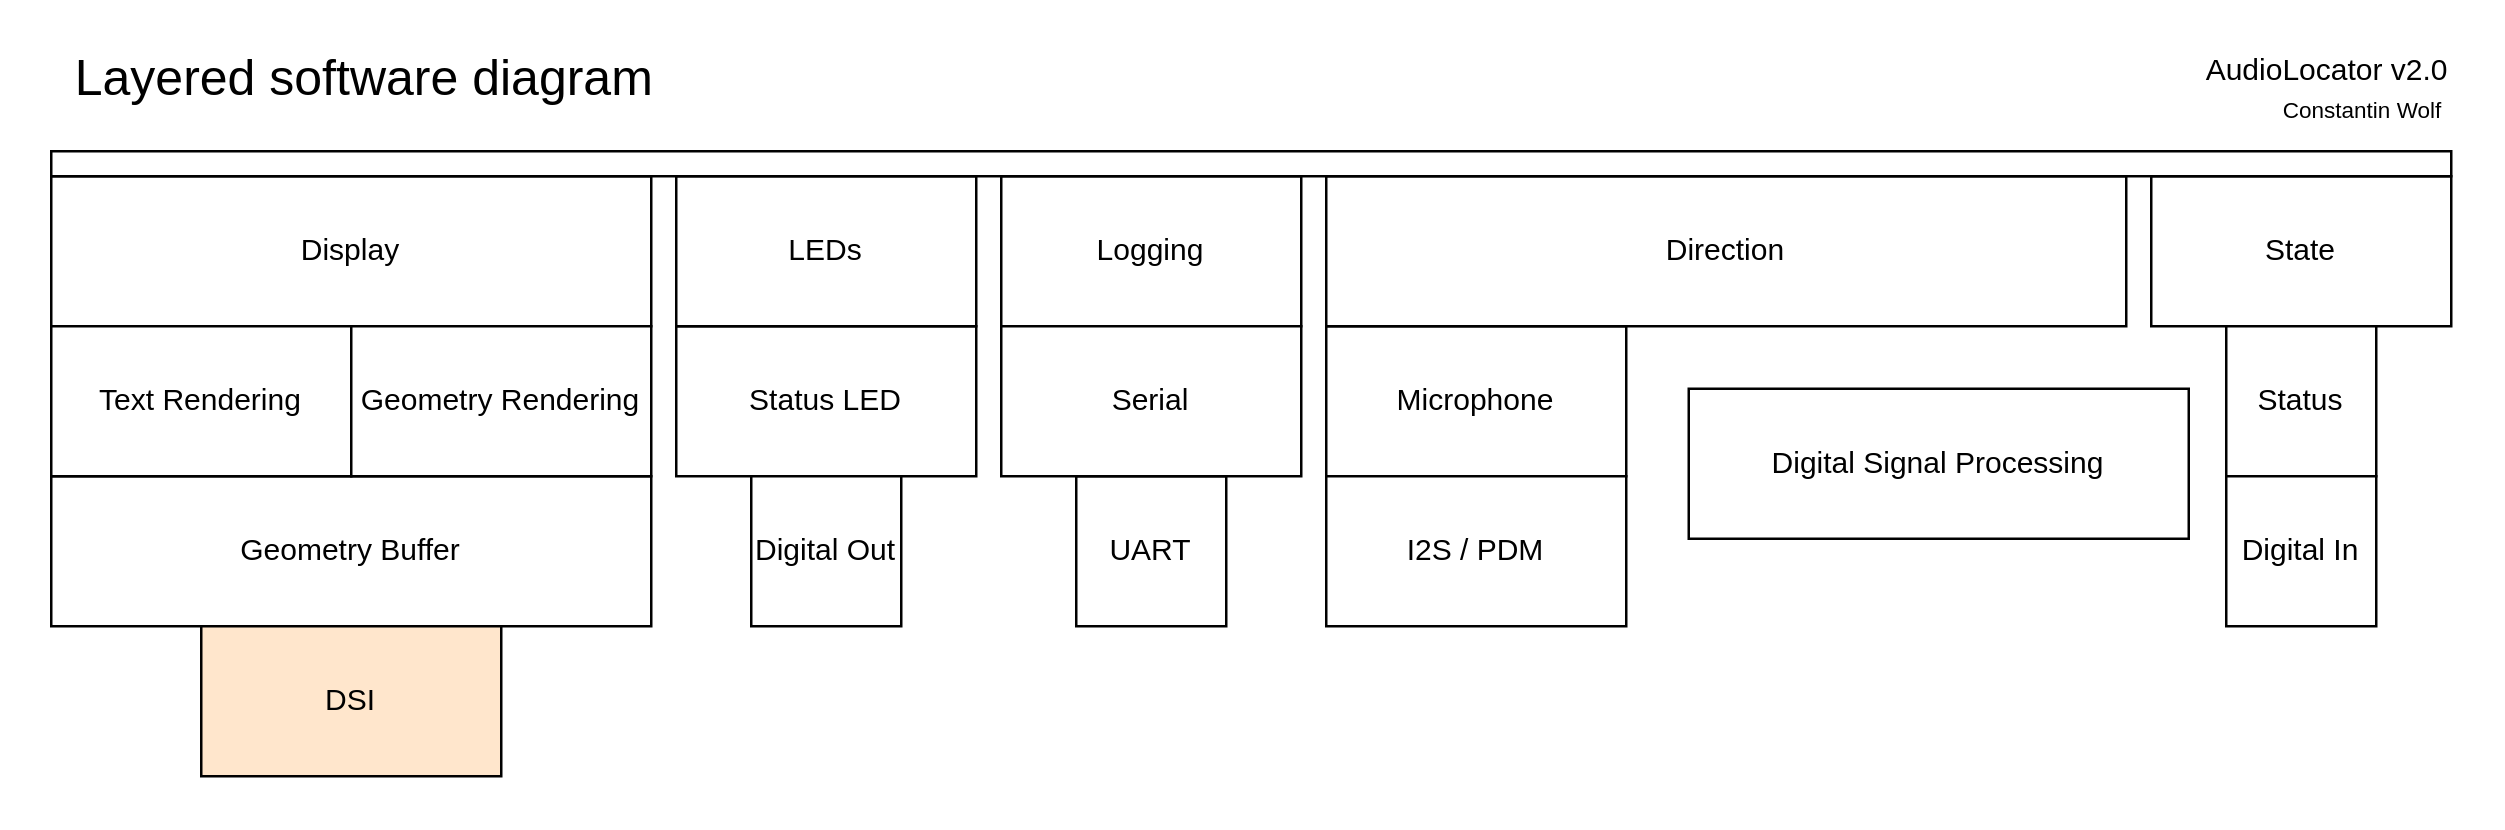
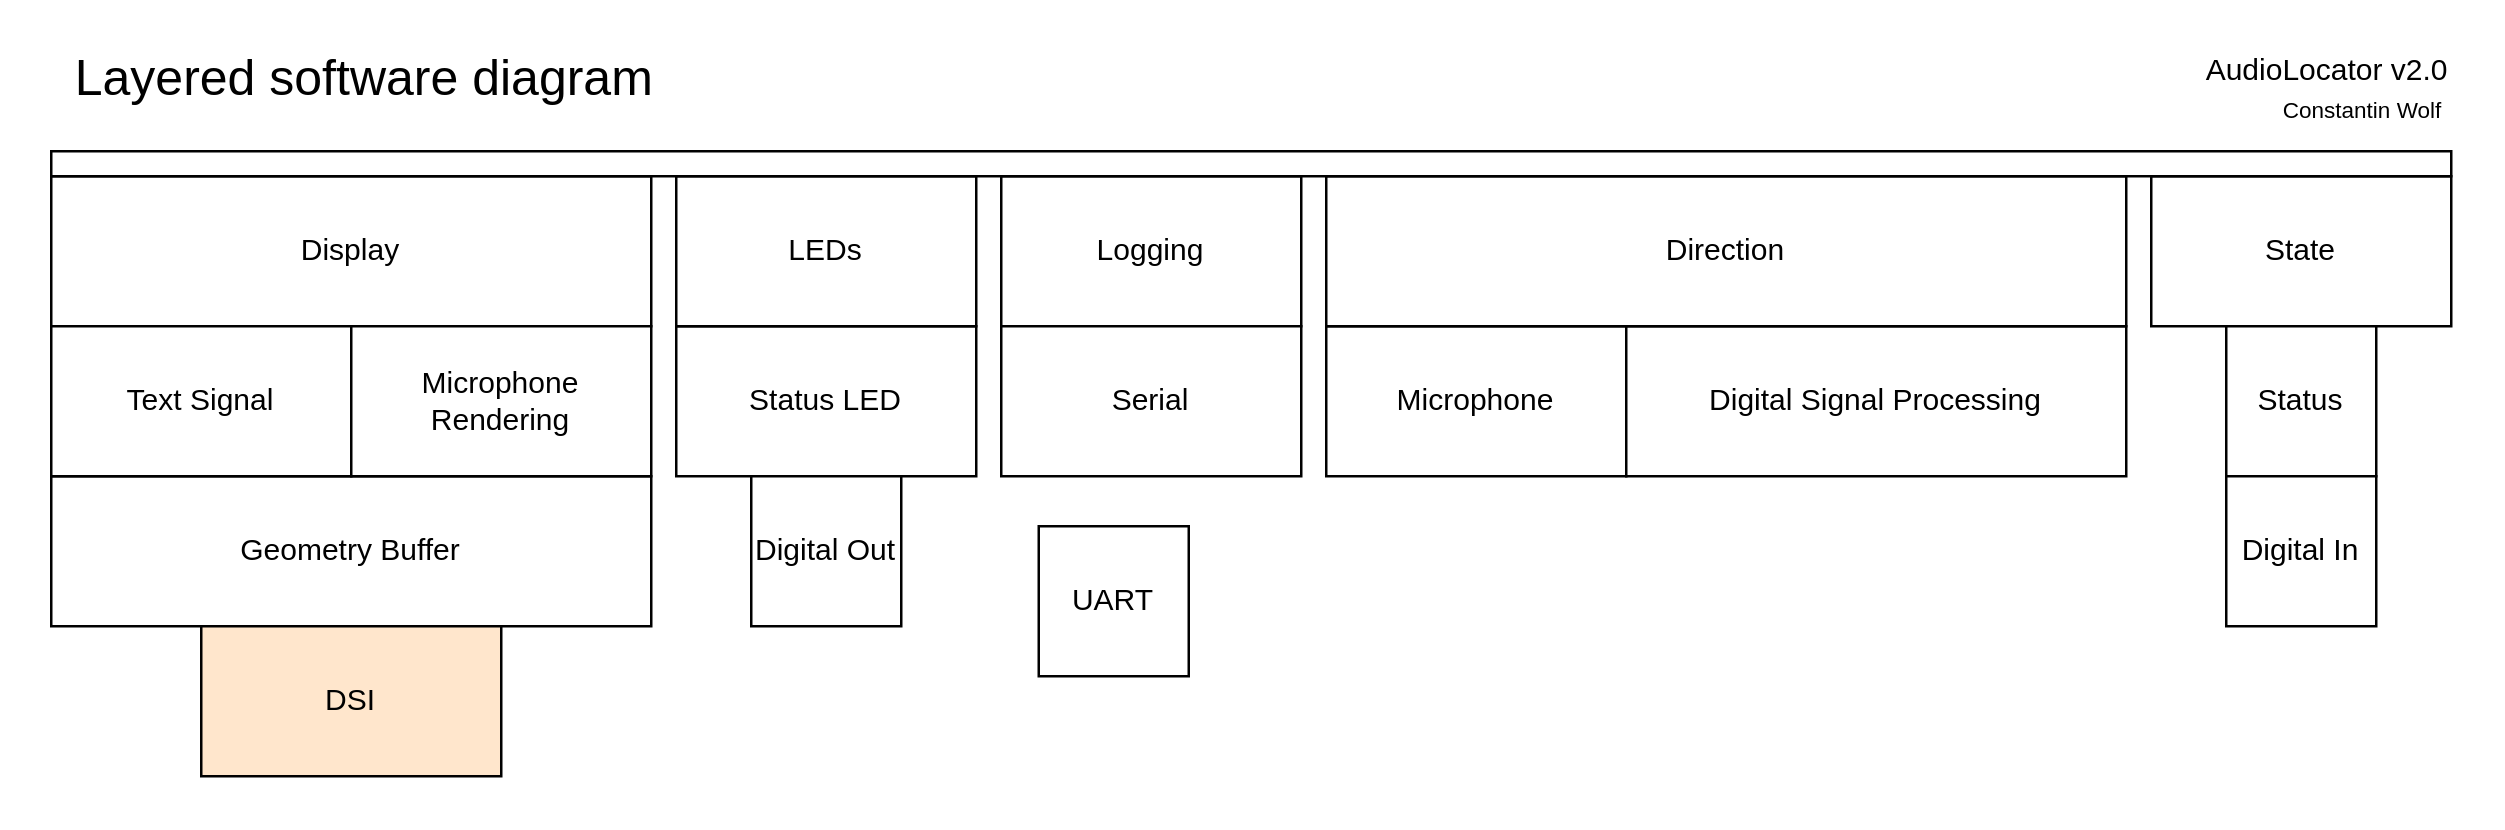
- <mxCell id="4" value="Text Rendering" style="whiteSpace=wrap;html=1;" parent="1" vertex="1"><mxGeometry x="20" y="130" width="120" height="60" as="geometry" /></mxCell>
+ <mxCell id="4" value="Text Signal" style="whiteSpace=wrap;html=1;" parent="1" vertex="1"><mxGeometry x="20" y="130" width="120" height="60" as="geometry" /></mxCell>
- <mxCell id="5" value="Geometry Rendering" style="whiteSpace=wrap;html=1;" parent="1" vertex="1"><mxGeometry x="140" y="130" width="120" height="60" as="geometry" /></mxCell>
+ <mxCell id="5" value="Microphone Rendering" style="whiteSpace=wrap;html=1;" parent="1" vertex="1"><mxGeometry x="140" y="130" width="120" height="60" as="geometry" /></mxCell>
- <mxCell id="12" value="Digital Signal Processing" style="whiteSpace=wrap;html=1;" parent="1" vertex="1"><mxGeometry x="675" y="155" width="200" height="60" as="geometry" /></mxCell>
+ <mxCell id="12" value="Digital Signal Processing" style="whiteSpace=wrap;html=1;" parent="1" vertex="1"><mxGeometry x="650" y="130" width="200" height="60" as="geometry" /></mxCell>
- <mxCell id="9" value="UART" style="whiteSpace=wrap;html=1;" parent="1" vertex="1"><mxGeometry x="430" y="190" width="60" height="60" as="geometry" /></mxCell>
+ <mxCell id="9" value="UART" style="whiteSpace=wrap;html=1;" parent="1" vertex="1"><mxGeometry x="415" y="210" width="60" height="60" as="geometry" /></mxCell>
- <mxCell id="19" value="I2S / PDM" style="whiteSpace=wrap;html=1;" parent="1" vertex="1"><mxGeometry x="530" y="190" width="120" height="60" as="geometry" /></mxCell>
